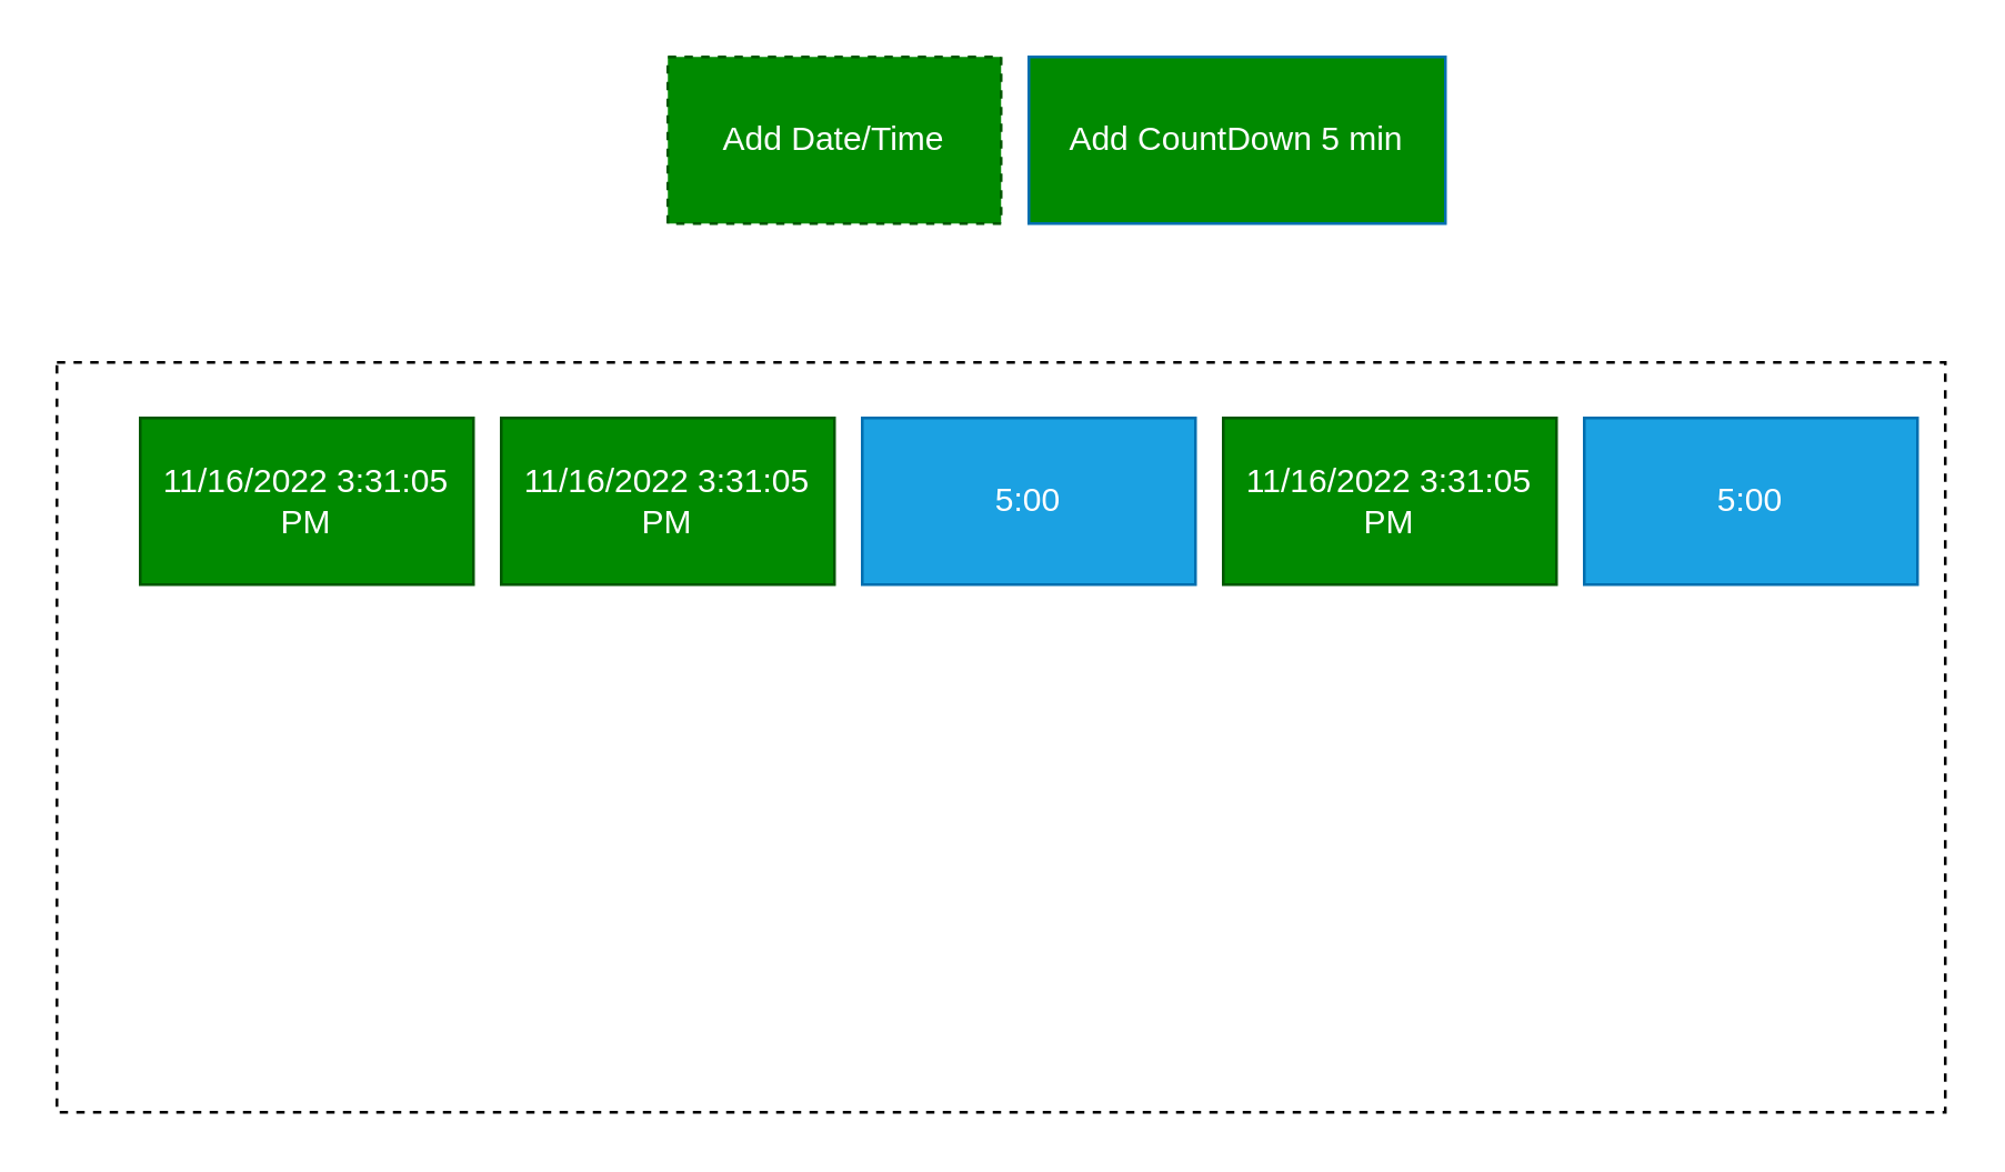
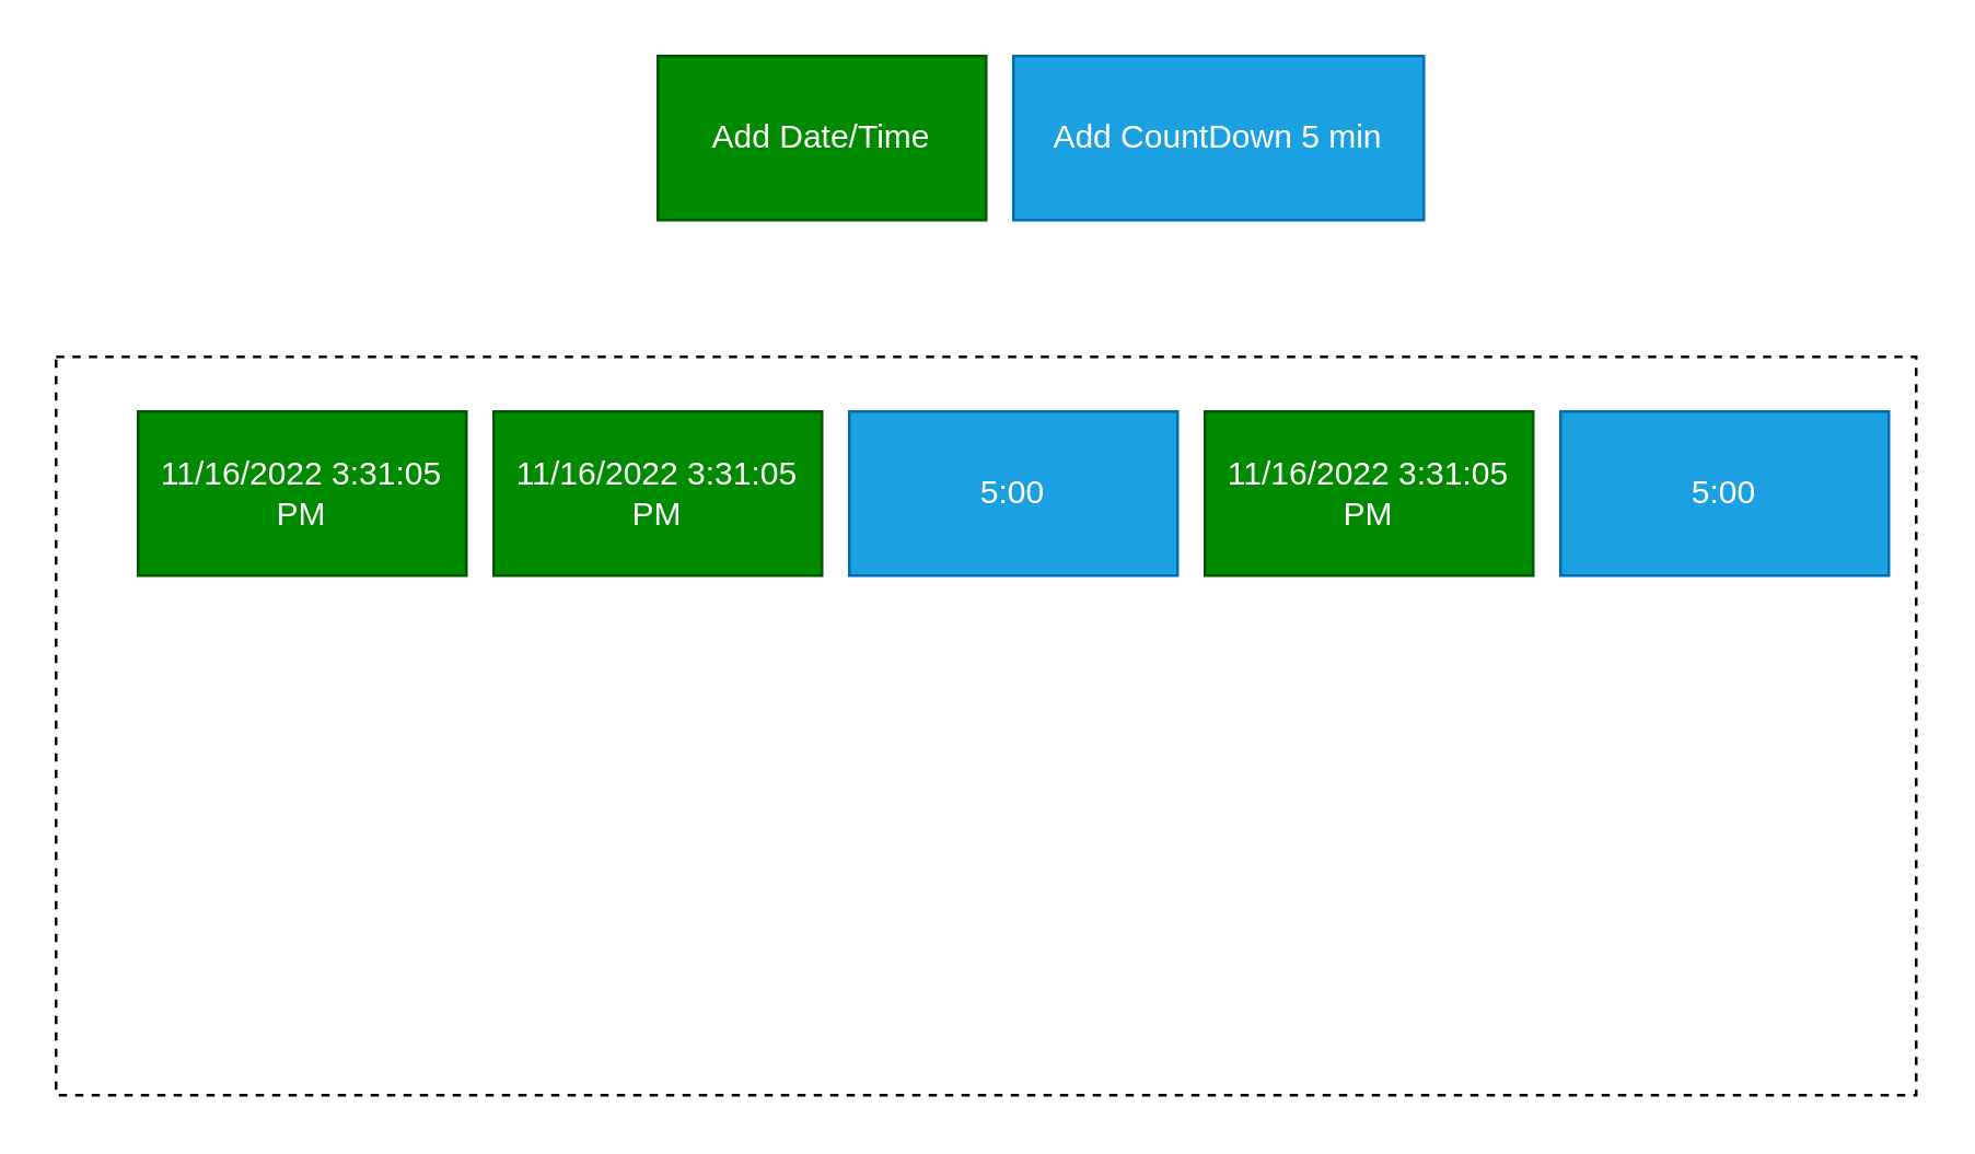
- <mxCell id="2" value="Add Date/Time" style="rounded=0;whiteSpace=wrap;html=1;fillColor=#008a00;fontColor=#ffffff;strokeColor=#005700;dashed=1;" parent="1" vertex="1"><mxGeometry x="240" y="20" width="120" height="60" as="geometry" /></mxCell>
+ <mxCell id="2" value="Add Date/Time" style="rounded=0;whiteSpace=wrap;html=1;fillColor=#008a00;fontColor=#ffffff;strokeColor=#005700;" parent="1" vertex="1"><mxGeometry x="240" y="20" width="120" height="60" as="geometry" /></mxCell>
- <mxCell id="3" value="Add CountDown 5 min" style="rounded=0;whiteSpace=wrap;html=1;fillColor=#008a00;fontColor=#ffffff;strokeColor=#006EAF;" parent="1" vertex="1"><mxGeometry x="370" y="20" width="150" height="60" as="geometry" /></mxCell>
+ <mxCell id="3" value="Add CountDown 5 min" style="rounded=0;whiteSpace=wrap;html=1;fillColor=#1ba1e2;fontColor=#ffffff;strokeColor=#006EAF;" parent="1" vertex="1"><mxGeometry x="370" y="20" width="150" height="60" as="geometry" /></mxCell>
